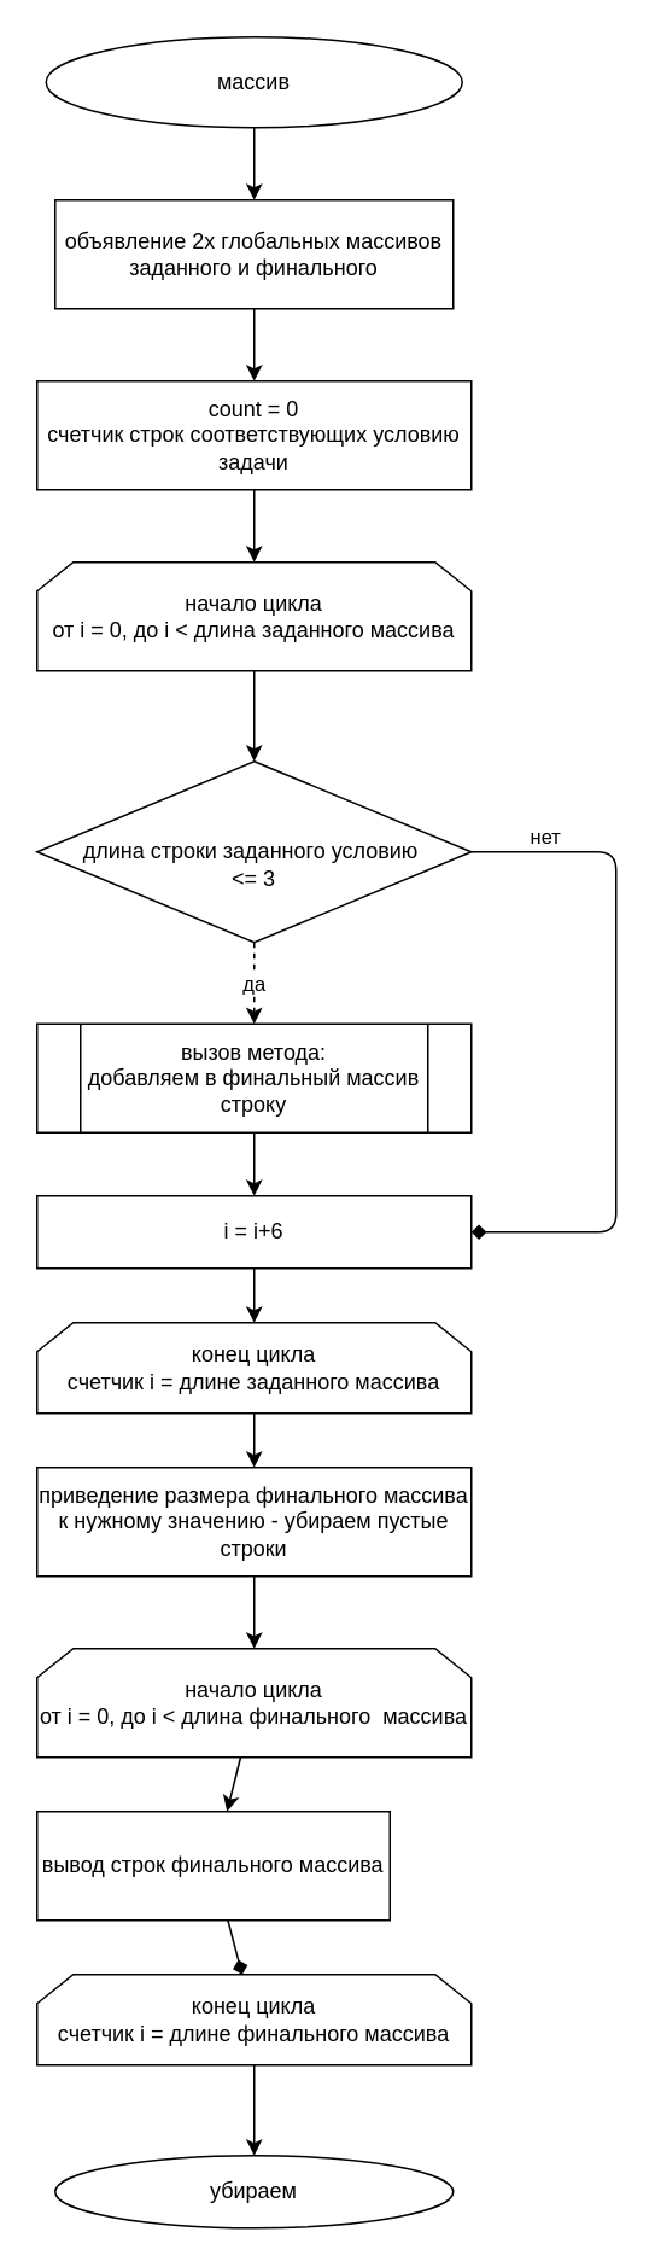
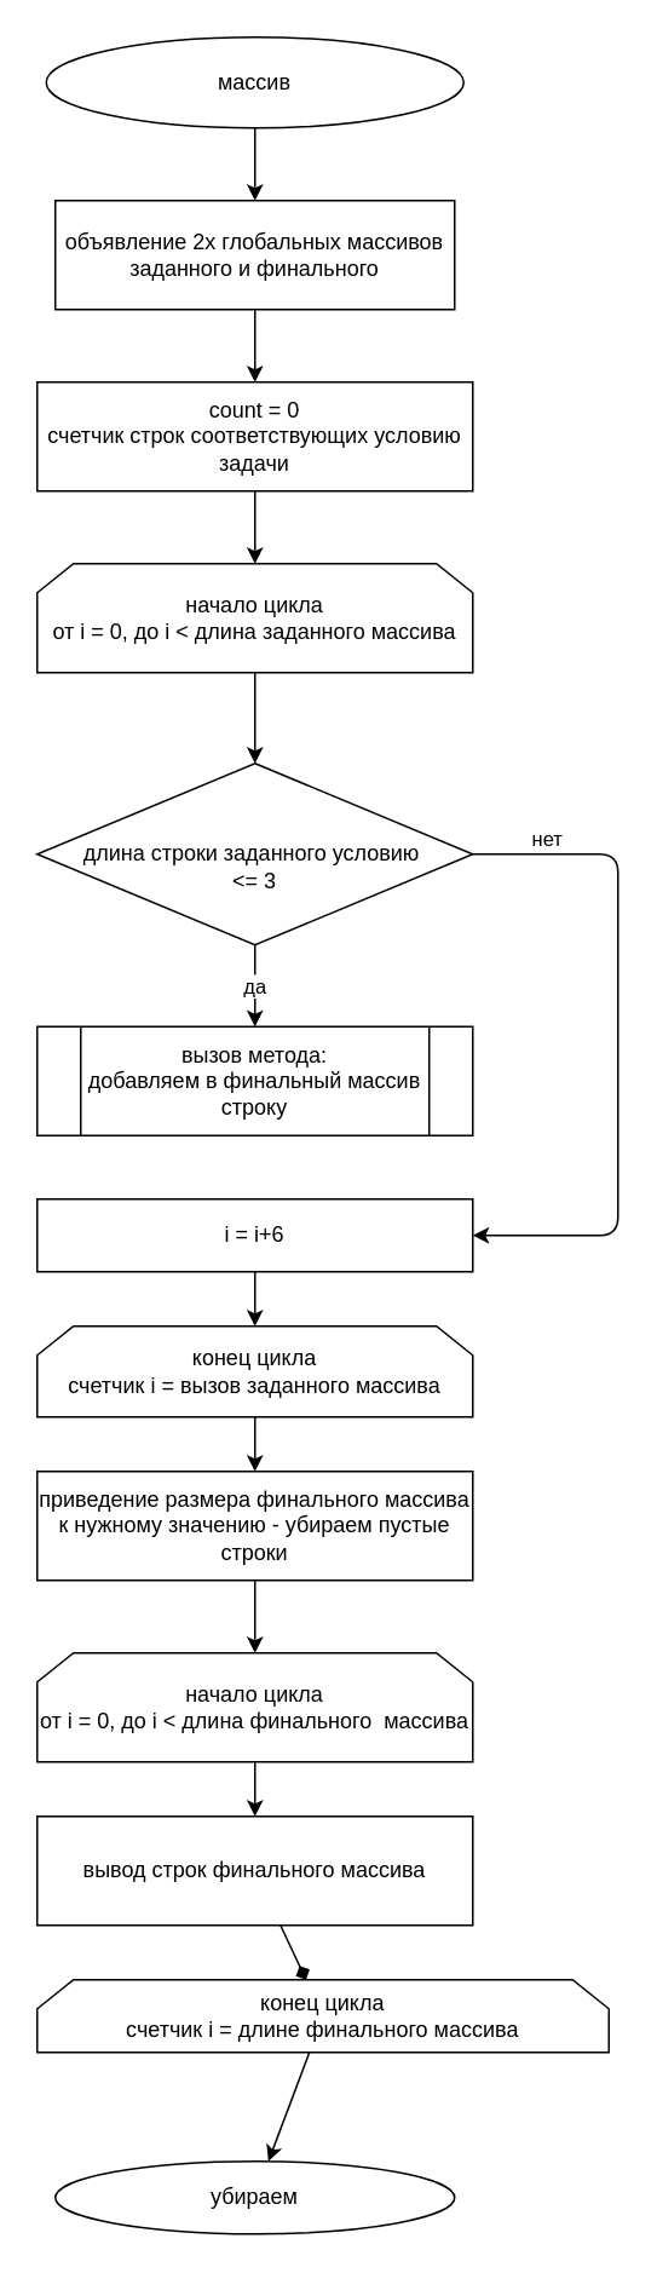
- <mxCell id="10" value="да" style="edgeStyle=none;html=1;dashed=1;" edge="1" parent="1" source="11" target="13"><mxGeometry relative="1" as="geometry" /></mxCell>
+ <mxCell id="10" value="да" style="edgeStyle=none;html=1;" edge="1" parent="1" source="11" target="13"><mxGeometry relative="1" as="geometry" /></mxCell>
- <mxCell id="12" value="" style="edgeStyle=none;html=1;entryX=0.5;entryY=0;entryDx=0;entryDy=0;entryPerimeter=0;" edge="1" parent="1" source="13" target="17"><mxGeometry relative="1" as="geometry"><mxPoint x="140" y="680" as="targetPoint" /></mxGeometry></mxCell>
- <mxCell id="18" value="" style="endArrow=diamond;html=1;exitX=1;exitY=0.5;exitDx=0;exitDy=0;entryX=1;entryY=0.5;entryDx=0;entryDy=0;" edge="1" parent="1" source="11" target="17"><mxGeometry width="50" height="50" relative="1" as="geometry"><mxPoint x="330" y="580" as="sourcePoint" /><mxPoint x="300" y="690" as="targetPoint" /><Array as="points"><mxPoint x="340" y="470" /><mxPoint x="340" y="680" /></Array></mxGeometry></mxCell>
+ <mxCell id="18" value="" style="endArrow=classic;html=1;exitX=1;exitY=0.5;exitDx=0;exitDy=0;entryX=1;entryY=0.5;entryDx=0;entryDy=0;" edge="1" parent="1" source="11" target="17"><mxGeometry width="50" height="50" relative="1" as="geometry"><mxPoint x="330" y="580" as="sourcePoint" /><mxPoint x="300" y="690" as="targetPoint" /><Array as="points"><mxPoint x="340" y="470" /><mxPoint x="340" y="680" /></Array></mxGeometry></mxCell>
- <mxCell id="15" value="конец цикла&lt;br&gt;счетчик i = длине заданного массива" style="shape=loopLimit;whiteSpace=wrap;html=1;" vertex="1" parent="1"><mxGeometry x="20" y="730" width="240" height="50" as="geometry" /></mxCell>
+ <mxCell id="15" value="конец цикла&lt;br&gt;счетчик i = вызов заданного массива" style="shape=loopLimit;whiteSpace=wrap;html=1;" vertex="1" parent="1"><mxGeometry x="20" y="730" width="240" height="50" as="geometry" /></mxCell>
- <mxCell id="25" value="вывод строк финального массива" style="rounded=0;whiteSpace=wrap;html=1;" vertex="1" parent="1"><mxGeometry x="20" y="1000" width="195" height="60" as="geometry" /></mxCell>
+ <mxCell id="25" value="вывод строк финального массива" style="rounded=0;whiteSpace=wrap;html=1;" vertex="1" parent="1"><mxGeometry x="20" y="1000" width="240" height="60" as="geometry" /></mxCell>
- <mxCell id="27" value="конец цикла&lt;br&gt;счетчик i = длине финального массива" style="shape=loopLimit;whiteSpace=wrap;html=1;" vertex="1" parent="1"><mxGeometry x="20" y="1090" width="240" height="50" as="geometry" /></mxCell>
+ <mxCell id="27" value="конец цикла&lt;br&gt;счетчик i = длине финального массива" style="shape=loopLimit;whiteSpace=wrap;html=1;" vertex="1" parent="1"><mxGeometry x="20" y="1090" width="315" height="40" as="geometry" /></mxCell>
